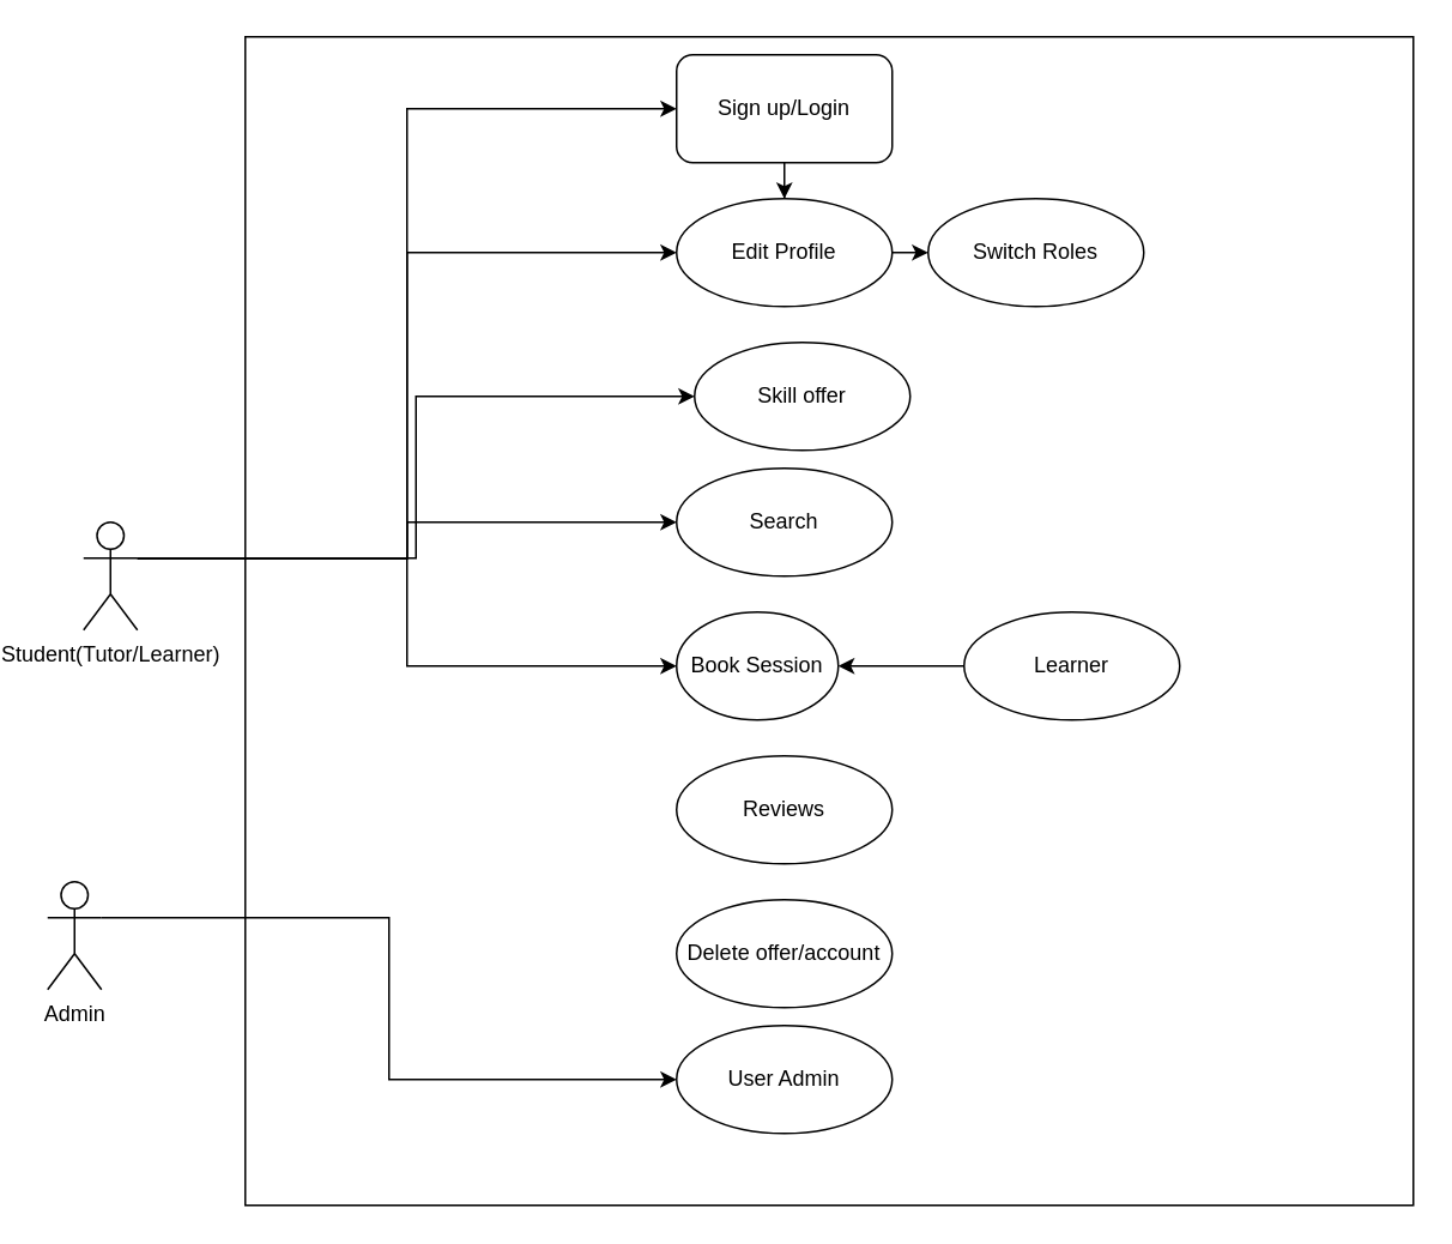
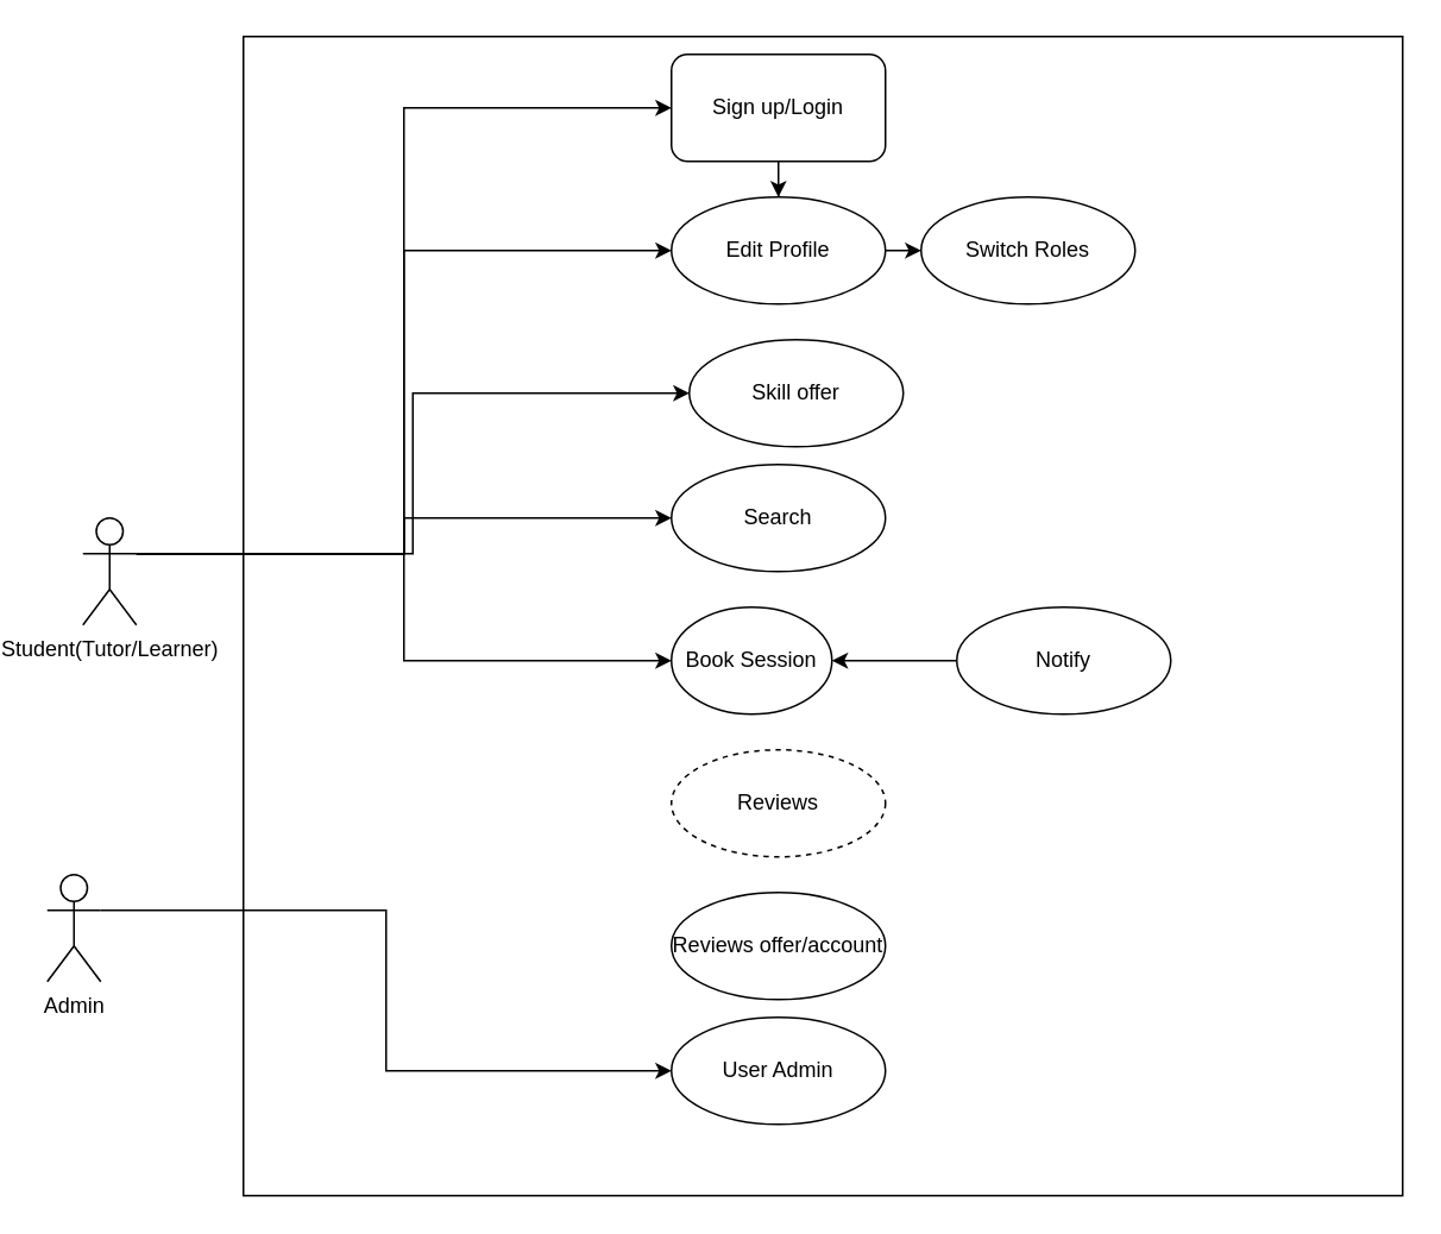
- <mxCell id="20" value="Learner" style="ellipse;whiteSpace=wrap;html=1;" vertex="1" parent="1"><mxGeometry x="530" y="340" width="120" height="60" as="geometry" /></mxCell>
+ <mxCell id="20" value="Notify" style="ellipse;whiteSpace=wrap;html=1;" vertex="1" parent="1"><mxGeometry x="530" y="340" width="120" height="60" as="geometry" /></mxCell>
- <mxCell id="21" value="Reviews" style="ellipse;whiteSpace=wrap;html=1;" vertex="1" parent="1"><mxGeometry x="370" y="420" width="120" height="60" as="geometry" /></mxCell>
+ <mxCell id="21" value="Reviews" style="ellipse;whiteSpace=wrap;html=1;dashed=1;" vertex="1" parent="1"><mxGeometry x="370" y="420" width="120" height="60" as="geometry" /></mxCell>
- <mxCell id="22" value="Delete offer/account" style="ellipse;whiteSpace=wrap;html=1;" vertex="1" parent="1"><mxGeometry x="370" y="500" width="120" height="60" as="geometry" /></mxCell>
+ <mxCell id="22" value="Reviews offer/account" style="ellipse;whiteSpace=wrap;html=1;" vertex="1" parent="1"><mxGeometry x="370" y="500" width="120" height="60" as="geometry" /></mxCell>
